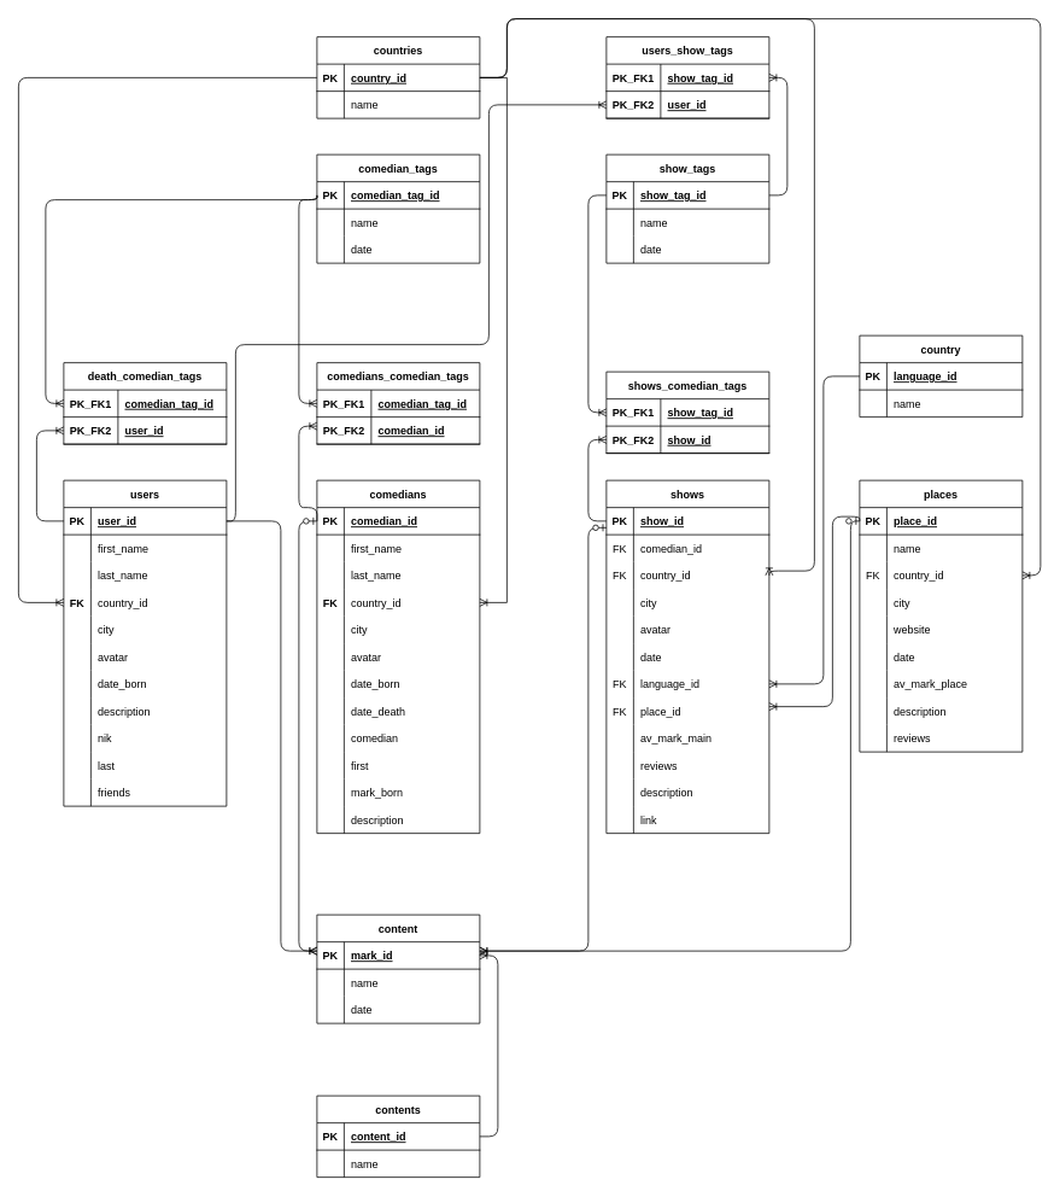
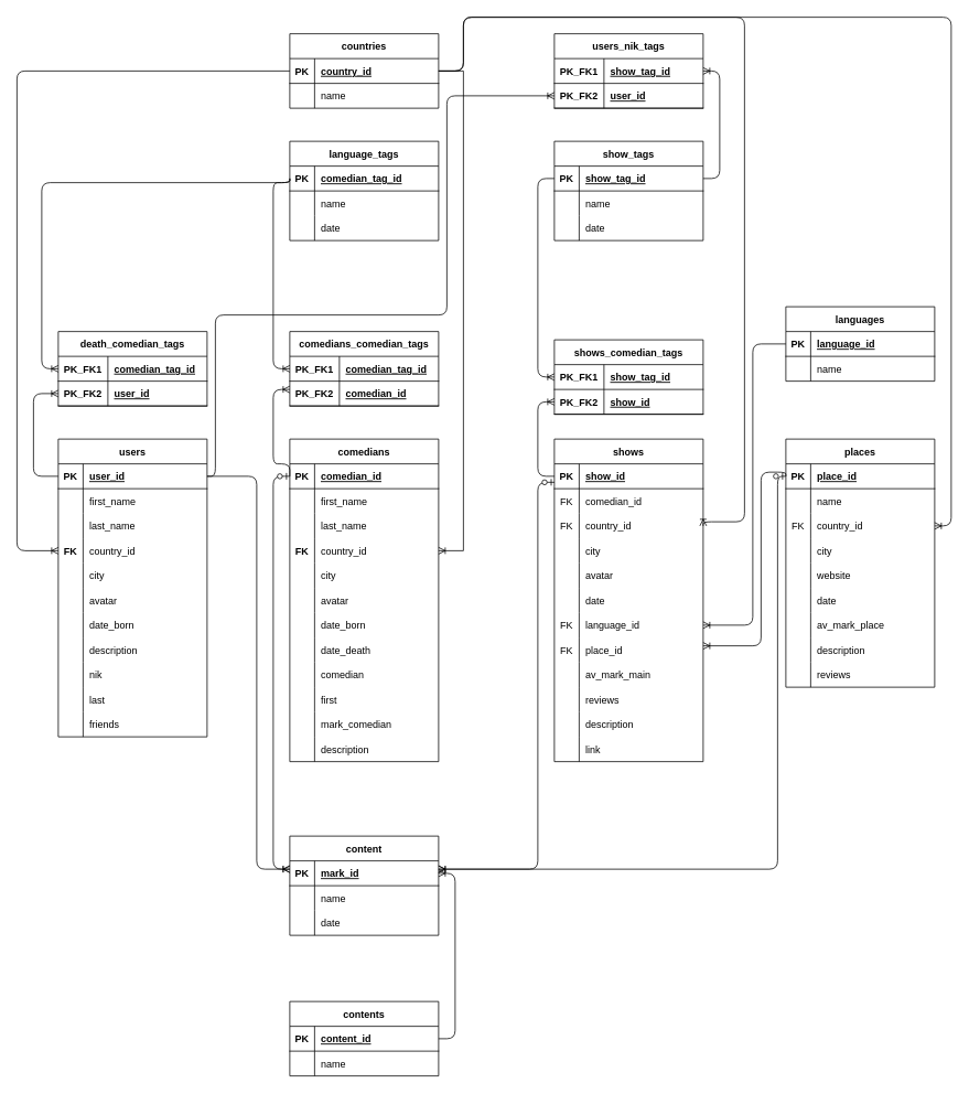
- <mxCell id="203" value="users_show_tags" style="shape=table;startSize=30;container=1;collapsible=1;childLayout=tableLayout;fixedRows=1;rowLines=0;fontStyle=1;align=center;resizeLast=1;" parent="1" vertex="1"><mxGeometry x="670" y="40" width="180" height="90" as="geometry" /></mxCell>
+ <mxCell id="203" value="users_nik_tags" style="shape=table;startSize=30;container=1;collapsible=1;childLayout=tableLayout;fixedRows=1;rowLines=0;fontStyle=1;align=center;resizeLast=1;" parent="1" vertex="1"><mxGeometry x="670" y="40" width="180" height="90" as="geometry" /></mxCell>
- <mxCell id="162" value="comedian_tags" style="shape=table;startSize=30;container=1;collapsible=1;childLayout=tableLayout;fixedRows=1;rowLines=0;fontStyle=1;align=center;resizeLast=1;" parent="1" vertex="1"><mxGeometry x="350" y="170" width="180" height="120" as="geometry" /></mxCell>
+ <mxCell id="162" value="language_tags" style="shape=table;startSize=30;container=1;collapsible=1;childLayout=tableLayout;fixedRows=1;rowLines=0;fontStyle=1;align=center;resizeLast=1;" parent="1" vertex="1"><mxGeometry x="350" y="170" width="180" height="120" as="geometry" /></mxCell>
- <mxCell id="39" value="country" style="shape=table;startSize=30;container=1;collapsible=1;childLayout=tableLayout;fixedRows=1;rowLines=0;fontStyle=1;align=center;resizeLast=1;" parent="1" vertex="1"><mxGeometry x="950" y="370" width="180" height="90" as="geometry" /></mxCell>
+ <mxCell id="39" value="languages" style="shape=table;startSize=30;container=1;collapsible=1;childLayout=tableLayout;fixedRows=1;rowLines=0;fontStyle=1;align=center;resizeLast=1;" parent="1" vertex="1"><mxGeometry x="950" y="370" width="180" height="90" as="geometry" /></mxCell>
- <mxCell id="35" value="mark_born" style="shape=partialRectangle;connectable=0;fillColor=none;top=0;left=0;bottom=0;right=0;align=left;spacingLeft=6;overflow=hidden;" parent="33" vertex="1"><mxGeometry x="30" width="150" height="30" as="geometry"><mxRectangle width="150" height="30" as="alternateBounds" /></mxGeometry></mxCell>
+ <mxCell id="35" value="mark_comedian" style="shape=partialRectangle;connectable=0;fillColor=none;top=0;left=0;bottom=0;right=0;align=left;spacingLeft=6;overflow=hidden;" parent="33" vertex="1"><mxGeometry x="30" width="150" height="30" as="geometry"><mxRectangle width="150" height="30" as="alternateBounds" /></mxGeometry></mxCell>
